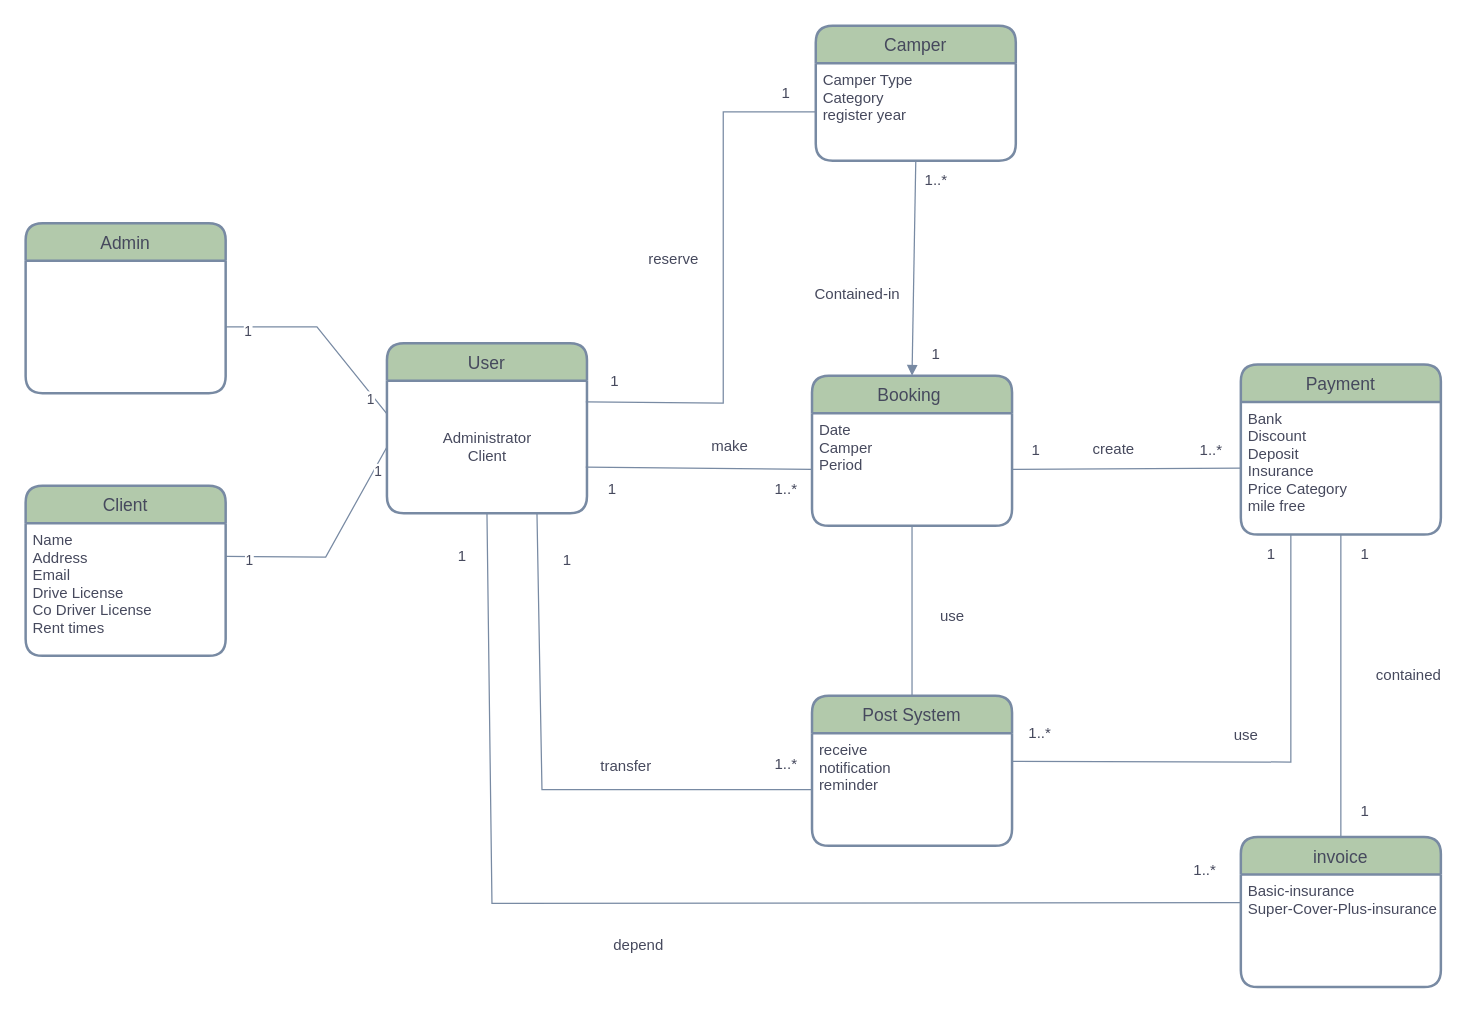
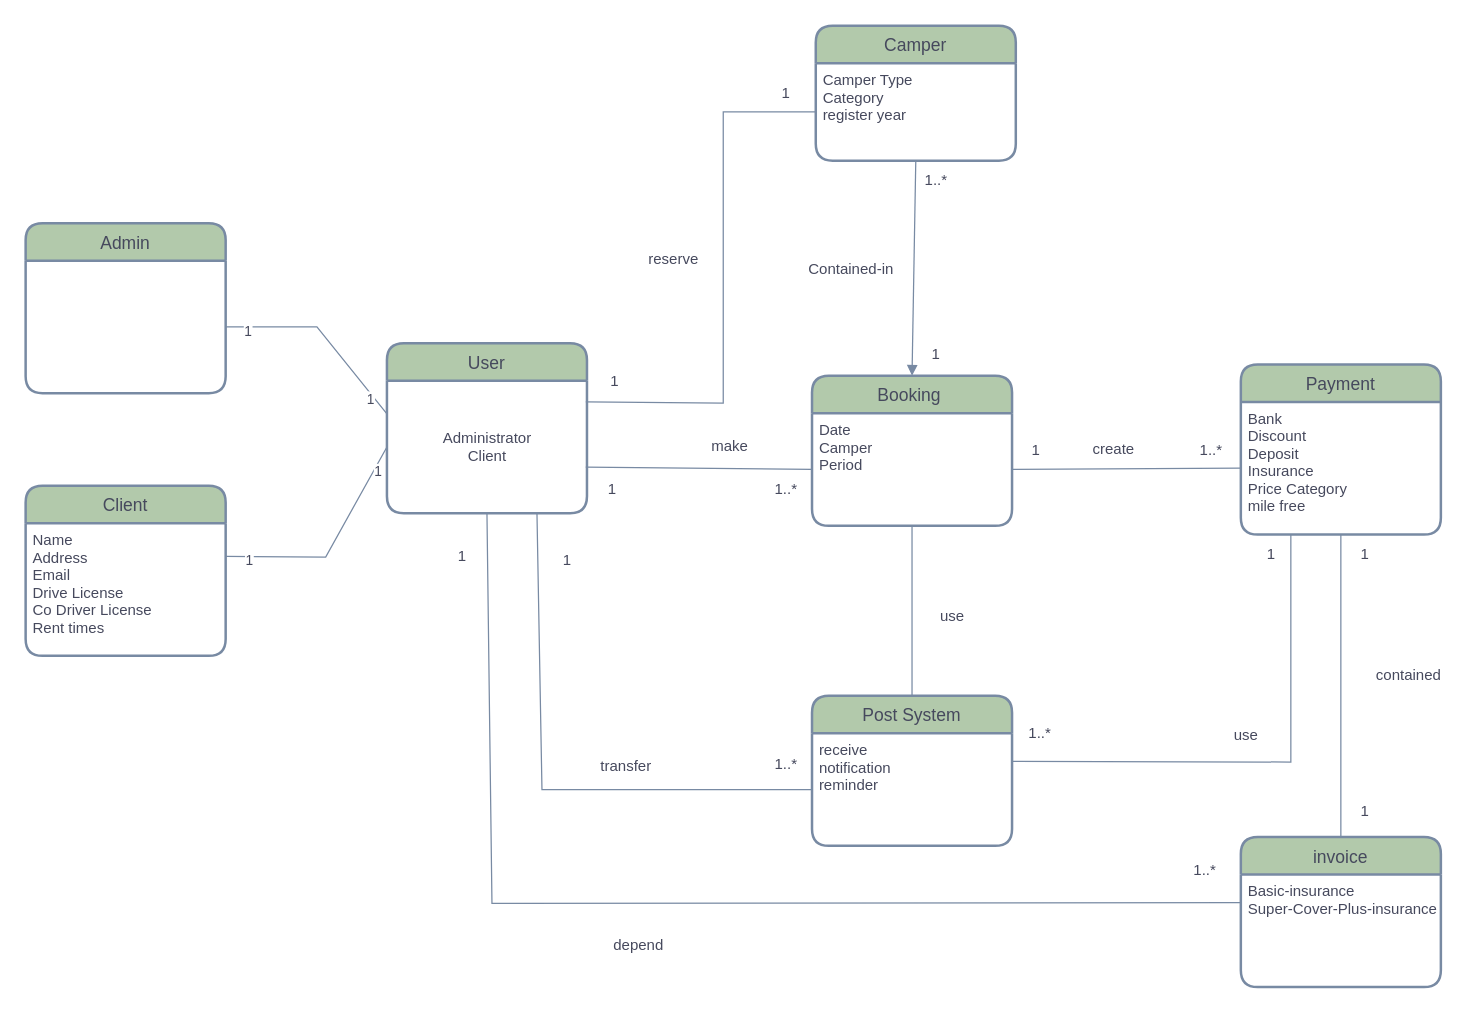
- <mxCell id="7" value="Contained-in" style="text;html=1;align=center;verticalAlign=middle;resizable=0;points=[];autosize=1;fontColor=#46495D;" parent="1" vertex="1"><mxGeometry x="645.5" y="226" width="78" height="18" as="geometry" /></mxCell>
+ <mxCell id="7" value="Contained-in" style="text;html=1;align=center;verticalAlign=middle;resizable=0;points=[];autosize=1;fontColor=#46495D;" parent="1" vertex="1"><mxGeometry x="640.5" y="206" width="78" height="18" as="geometry" /></mxCell>
